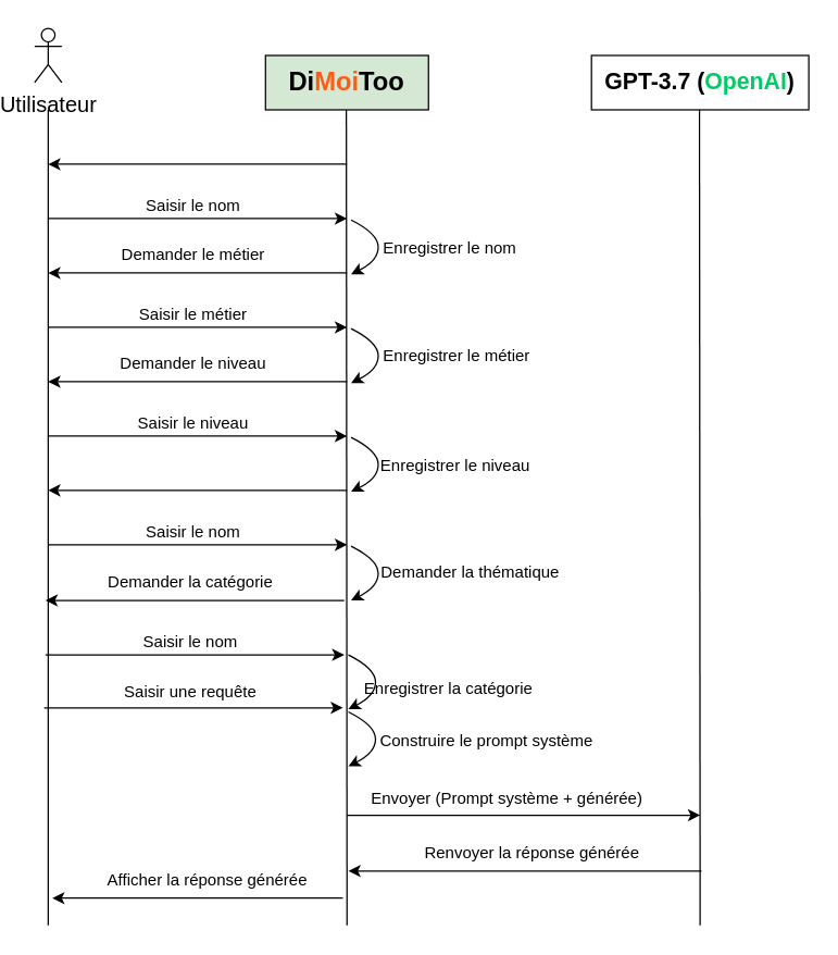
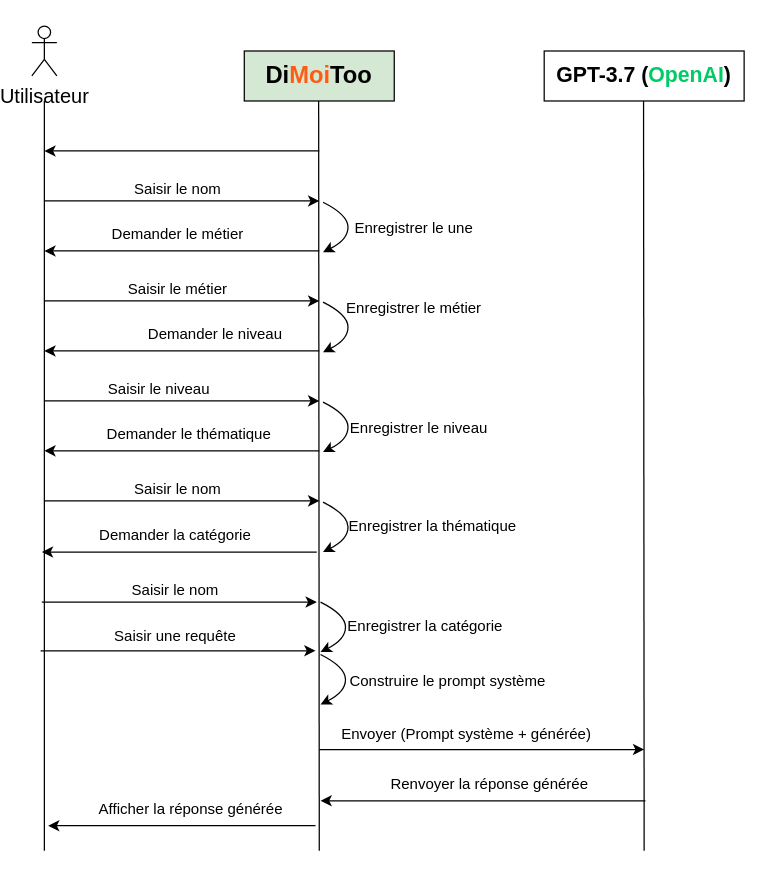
- <mxCell id="12" value="Enregistrer le nom" style="text;html=1;align=center;verticalAlign=middle;whiteSpace=wrap;rounded=0;" vertex="1" parent="1"><mxGeometry x="261" y="172" width="130" height="20" as="geometry" /></mxCell>
+ <mxCell id="12" value="Enregistrer le une" style="text;html=1;align=center;verticalAlign=middle;whiteSpace=wrap;rounded=0;" vertex="1" parent="1"><mxGeometry x="261" y="172" width="130" height="20" as="geometry" /></mxCell>
- <mxCell id="18" value="Enregistrer le métier" style="text;html=1;align=center;verticalAlign=middle;whiteSpace=wrap;rounded=0;" vertex="1" parent="1"><mxGeometry x="266" y="251" width="130" height="20" as="geometry" /></mxCell>
+ <mxCell id="18" value="Enregistrer le métier" style="text;html=1;align=center;verticalAlign=middle;whiteSpace=wrap;rounded=0;" vertex="1" parent="1"><mxGeometry x="261" y="236" width="130" height="20" as="geometry" /></mxCell>
- <mxCell id="20" value="Demander le niveau" style="text;html=1;align=center;verticalAlign=middle;whiteSpace=wrap;rounded=0;" vertex="1" parent="1"><mxGeometry x="72" y="257" width="130" height="20" as="geometry" /></mxCell>
+ <mxCell id="20" value="Demander le niveau" style="text;html=1;align=center;verticalAlign=middle;whiteSpace=wrap;rounded=0;" vertex="1" parent="1"><mxGeometry x="102" y="257" width="130" height="20" as="geometry" /></mxCell>
- <mxCell id="22" value="Saisir le niveau" style="text;html=1;align=center;verticalAlign=middle;whiteSpace=wrap;rounded=0;" vertex="1" parent="1"><mxGeometry x="72" y="301" width="130" height="20" as="geometry" /></mxCell>
+ <mxCell id="22" value="Saisir le niveau" style="text;html=1;align=center;verticalAlign=middle;whiteSpace=wrap;rounded=0;" vertex="1" parent="1"><mxGeometry x="57" y="301" width="130" height="20" as="geometry" /></mxCell>
+ <mxCell id="26" value="Demander le thématique" style="text;html=1;align=center;verticalAlign=middle;whiteSpace=wrap;rounded=0;" vertex="1" parent="1"><mxGeometry x="72" y="337" width="148" height="20" as="geometry" /></mxCell>
- <mxCell id="30" value="Demander la thématique" style="text;html=1;align=center;verticalAlign=middle;whiteSpace=wrap;rounded=0;" vertex="1" parent="1"><mxGeometry x="272" y="411" width="138" height="20" as="geometry" /></mxCell>
+ <mxCell id="30" value="Enregistrer la thématique" style="text;html=1;align=center;verticalAlign=middle;whiteSpace=wrap;rounded=0;" vertex="1" parent="1"><mxGeometry x="272" y="411" width="138" height="20" as="geometry" /></mxCell>
- <mxCell id="36" value="Enregistrer la catégorie" style="text;html=1;align=center;verticalAlign=middle;whiteSpace=wrap;rounded=0;" vertex="1" parent="1"><mxGeometry x="260" y="496" width="130" height="20" as="geometry" /></mxCell>
+ <mxCell id="36" value="Enregistrer la catégorie" style="text;html=1;align=center;verticalAlign=middle;whiteSpace=wrap;rounded=0;" vertex="1" parent="1"><mxGeometry x="270" y="491" width="130" height="20" as="geometry" /></mxCell>
